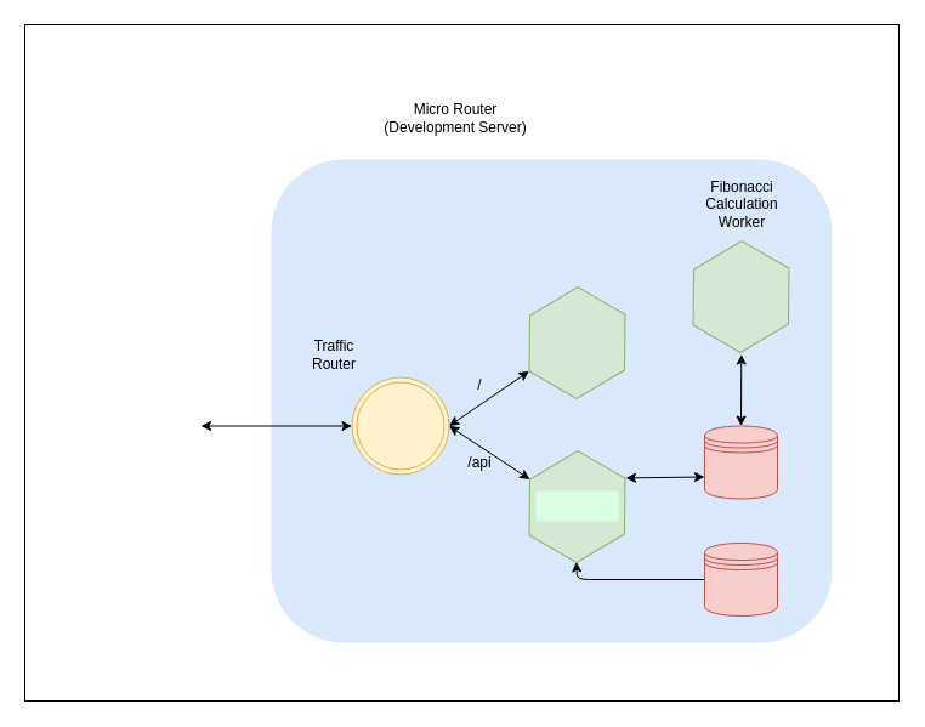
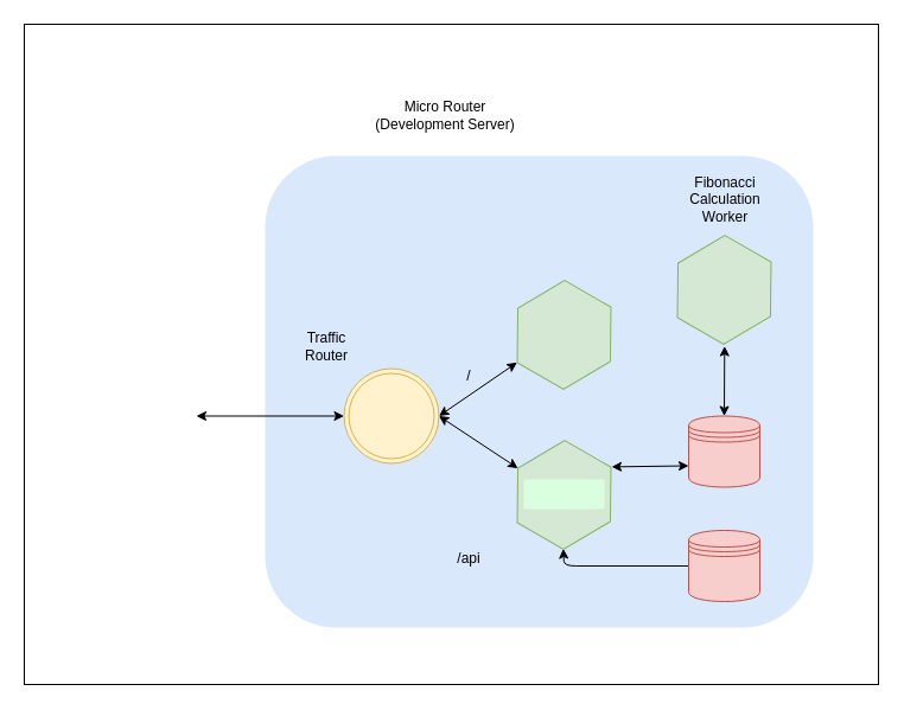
- <mxCell id="24" value="/api" style="text;html=1;strokeColor=none;fillColor=none;align=center;verticalAlign=middle;whiteSpace=wrap;rounded=0;" vertex="1" parent="1"><mxGeometry x="375" y="370.5" width="40" height="20" as="geometry" /></mxCell>
+ <mxCell id="24" value="/api" style="text;html=1;strokeColor=none;fillColor=none;align=center;verticalAlign=middle;whiteSpace=wrap;rounded=0;" vertex="1" parent="1"><mxGeometry x="375" y="460.5" width="40" height="20" as="geometry" /></mxCell>
